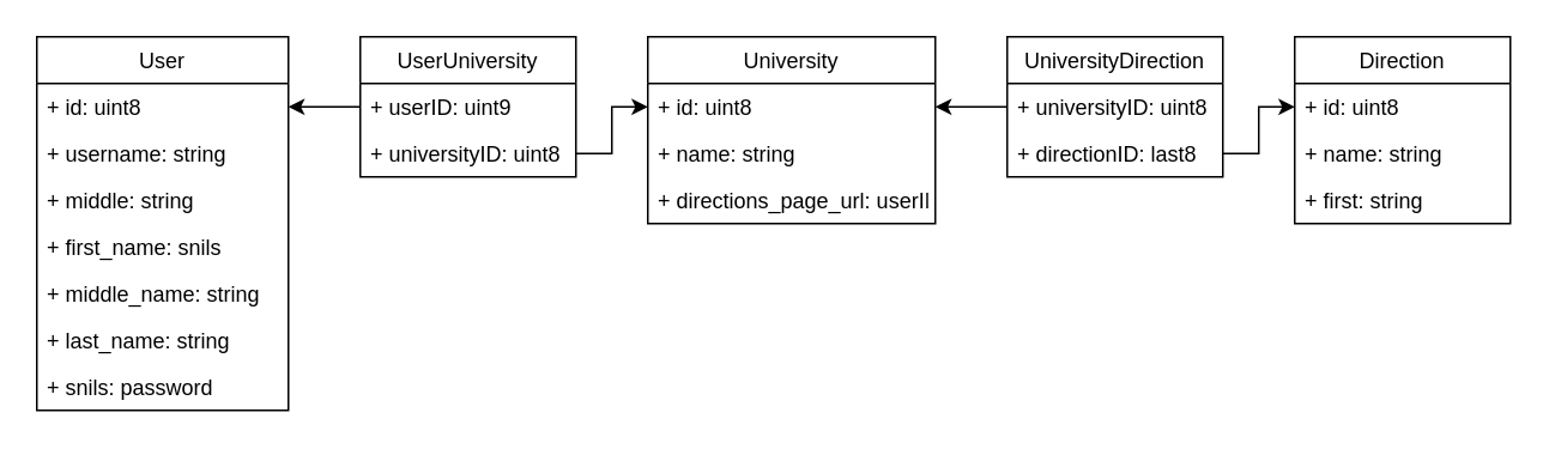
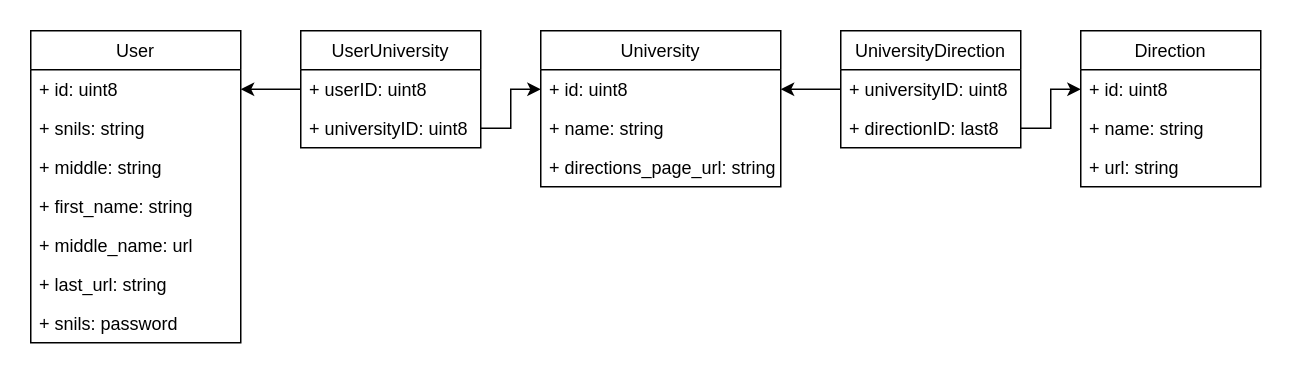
- <mxCell id="11" value="+ userID: uint9" style="text;strokeColor=none;fillColor=none;align=left;verticalAlign=top;spacingLeft=4;spacingRight=4;overflow=hidden;rotatable=0;points=[[0,0.5],[1,0.5]];portConstraint=eastwest;" vertex="1" parent="10"><mxGeometry y="26" width="120" height="26" as="geometry" /></mxCell>
+ <mxCell id="11" value="+ userID: uint8" style="text;strokeColor=none;fillColor=none;align=left;verticalAlign=top;spacingLeft=4;spacingRight=4;overflow=hidden;rotatable=0;points=[[0,0.5],[1,0.5]];portConstraint=eastwest;" vertex="1" parent="10"><mxGeometry y="26" width="120" height="26" as="geometry" /></mxCell>
- <mxCell id="4" value="+ username: string" style="text;strokeColor=none;fillColor=none;align=left;verticalAlign=top;spacingLeft=4;spacingRight=4;overflow=hidden;rotatable=0;points=[[0,0.5],[1,0.5]];portConstraint=eastwest;" vertex="1" parent="2"><mxGeometry y="52" width="140" height="26" as="geometry" /></mxCell>
+ <mxCell id="4" value="+ snils: string" style="text;strokeColor=none;fillColor=none;align=left;verticalAlign=top;spacingLeft=4;spacingRight=4;overflow=hidden;rotatable=0;points=[[0,0.5],[1,0.5]];portConstraint=eastwest;" vertex="1" parent="2"><mxGeometry y="52" width="140" height="26" as="geometry" /></mxCell>
- <mxCell id="16" value="+ directions_page_url: userID " style="text;strokeColor=none;fillColor=none;align=left;verticalAlign=top;spacingLeft=4;spacingRight=4;overflow=hidden;rotatable=0;points=[[0,0.5],[1,0.5]];portConstraint=eastwest;" vertex="1" parent="13"><mxGeometry y="78" width="160" height="26" as="geometry" /></mxCell>
+ <mxCell id="16" value="+ directions_page_url: string " style="text;strokeColor=none;fillColor=none;align=left;verticalAlign=top;spacingLeft=4;spacingRight=4;overflow=hidden;rotatable=0;points=[[0,0.5],[1,0.5]];portConstraint=eastwest;" vertex="1" parent="13"><mxGeometry y="78" width="160" height="26" as="geometry" /></mxCell>
- <mxCell id="22" value="+ first: string " style="text;strokeColor=none;fillColor=none;align=left;verticalAlign=top;spacingLeft=4;spacingRight=4;overflow=hidden;rotatable=0;points=[[0,0.5],[1,0.5]];portConstraint=eastwest;" vertex="1" parent="19"><mxGeometry y="78" width="120" height="26" as="geometry" /></mxCell>
+ <mxCell id="22" value="+ url: string " style="text;strokeColor=none;fillColor=none;align=left;verticalAlign=top;spacingLeft=4;spacingRight=4;overflow=hidden;rotatable=0;points=[[0,0.5],[1,0.5]];portConstraint=eastwest;" vertex="1" parent="19"><mxGeometry y="78" width="120" height="26" as="geometry" /></mxCell>
- <mxCell id="6" value="+ first_name: snils&#10;" style="text;strokeColor=none;fillColor=none;align=left;verticalAlign=top;spacingLeft=4;spacingRight=4;overflow=hidden;rotatable=0;points=[[0,0.5],[1,0.5]];portConstraint=eastwest;" vertex="1" parent="2"><mxGeometry y="104" width="140" height="26" as="geometry" /></mxCell>
+ <mxCell id="6" value="+ first_name: string&#10;" style="text;strokeColor=none;fillColor=none;align=left;verticalAlign=top;spacingLeft=4;spacingRight=4;overflow=hidden;rotatable=0;points=[[0,0.5],[1,0.5]];portConstraint=eastwest;" vertex="1" parent="2"><mxGeometry y="104" width="140" height="26" as="geometry" /></mxCell>
- <mxCell id="7" value="+ middle_name: string&#10;" style="text;strokeColor=none;fillColor=none;align=left;verticalAlign=top;spacingLeft=4;spacingRight=4;overflow=hidden;rotatable=0;points=[[0,0.5],[1,0.5]];portConstraint=eastwest;" vertex="1" parent="2"><mxGeometry y="130" width="140" height="26" as="geometry" /></mxCell>
+ <mxCell id="7" value="+ middle_name: url&#10;" style="text;strokeColor=none;fillColor=none;align=left;verticalAlign=top;spacingLeft=4;spacingRight=4;overflow=hidden;rotatable=0;points=[[0,0.5],[1,0.5]];portConstraint=eastwest;" vertex="1" parent="2"><mxGeometry y="130" width="140" height="26" as="geometry" /></mxCell>
- <mxCell id="8" value="+ last_name: string&#10;" style="text;strokeColor=none;fillColor=none;align=left;verticalAlign=top;spacingLeft=4;spacingRight=4;overflow=hidden;rotatable=0;points=[[0,0.5],[1,0.5]];portConstraint=eastwest;" vertex="1" parent="2"><mxGeometry y="156" width="140" height="26" as="geometry" /></mxCell>
+ <mxCell id="8" value="+ last_url: string&#10;" style="text;strokeColor=none;fillColor=none;align=left;verticalAlign=top;spacingLeft=4;spacingRight=4;overflow=hidden;rotatable=0;points=[[0,0.5],[1,0.5]];portConstraint=eastwest;" vertex="1" parent="2"><mxGeometry y="156" width="140" height="26" as="geometry" /></mxCell>
